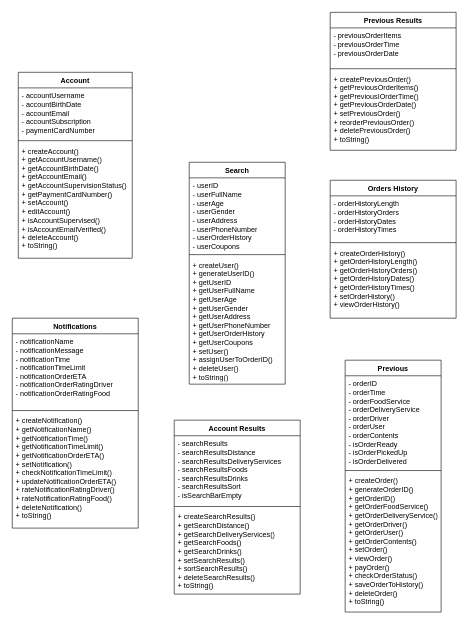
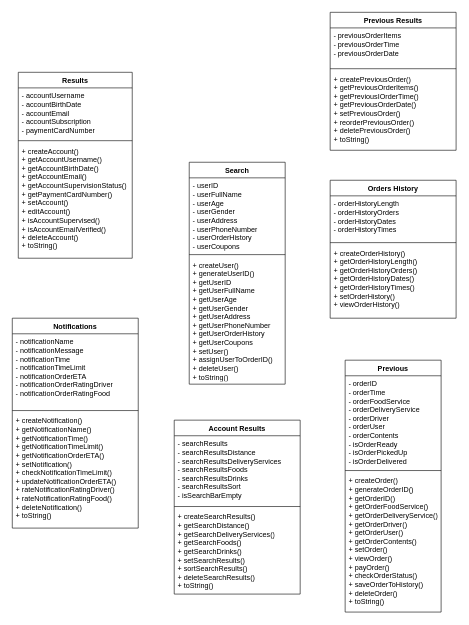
- <mxCell id="11" value="Account" style="swimlane;fontStyle=1;align=center;verticalAlign=top;childLayout=stackLayout;horizontal=1;startSize=26;horizontalStack=0;resizeParent=1;resizeParentMax=0;resizeLast=0;collapsible=1;marginBottom=0;whiteSpace=wrap;html=1;" parent="1" vertex="1"><mxGeometry x="30" y="120" width="190" height="310" as="geometry" /></mxCell>
+ <mxCell id="11" value="Results" style="swimlane;fontStyle=1;align=center;verticalAlign=top;childLayout=stackLayout;horizontal=1;startSize=26;horizontalStack=0;resizeParent=1;resizeParentMax=0;resizeLast=0;collapsible=1;marginBottom=0;whiteSpace=wrap;html=1;" parent="1" vertex="1"><mxGeometry x="30" y="120" width="190" height="310" as="geometry" /></mxCell>
